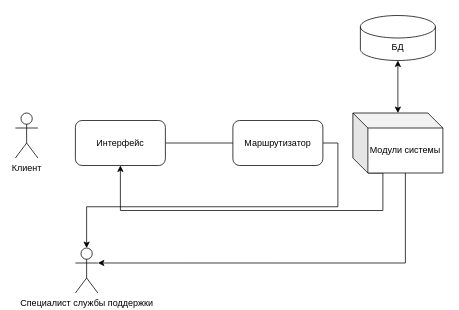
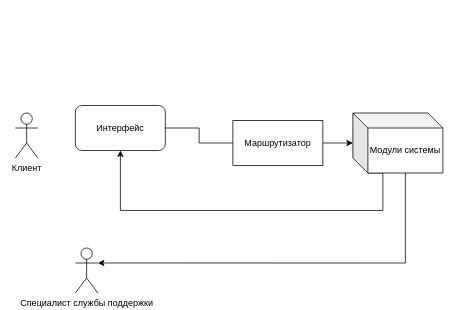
- <mxCell id="9" value="БД" style="shape=cylinder3;whiteSpace=wrap;html=1;boundedLbl=1;backgroundOutline=1;size=15;" vertex="1" parent="1"><mxGeometry x="480" y="20" width="100" height="60" as="geometry" /></mxCell>
- <mxCell id="10" value="" style="endArrow=classic;startArrow=classic;html=1;entryX=0.5;entryY=1;entryDx=0;entryDy=0;entryPerimeter=0;" edge="1" parent="1" source="8" target="9"><mxGeometry width="50" height="50" relative="1" as="geometry"><mxPoint x="340" y="310" as="sourcePoint" /><mxPoint x="510" y="120" as="targetPoint" /></mxGeometry></mxCell>
- <mxCell id="12" value="Интерфейс" style="rounded=1;whiteSpace=wrap;html=1;" vertex="1" parent="1"><mxGeometry x="100" y="160" width="120" height="60" as="geometry" /></mxCell>
+ <mxCell id="12" value="Интерфейс" style="rounded=1;whiteSpace=wrap;html=1;" vertex="1" parent="1"><mxGeometry x="100" y="140" width="120" height="60" as="geometry" /></mxCell>
- <mxCell id="5" value="Маршрутизатор" style="rounded=1;whiteSpace=wrap;html=1;" vertex="1" parent="1"><mxGeometry x="310" y="160" width="120" height="60" as="geometry" /></mxCell>
+ <mxCell id="5" value="Маршрутизатор" style="whiteSpace=wrap;html=1;rounded=0;" vertex="1" parent="1"><mxGeometry x="310" y="160" width="120" height="60" as="geometry" /></mxCell>
- <mxCell id="4" style="edgeStyle=orthogonalEdgeStyle;rounded=0;orthogonalLoop=1;jettySize=auto;html=1;exitX=1;exitY=0.5;exitDx=0;exitDy=0;" edge="1" parent="1" source="5" target="3"><mxGeometry relative="1" as="geometry" /></mxCell>
+ <mxCell id="4" style="edgeStyle=orthogonalEdgeStyle;rounded=0;orthogonalLoop=1;jettySize=auto;html=1;exitX=1;exitY=0.5;exitDx=0;exitDy=0;" edge="1" parent="1" source="5" target="8"><mxGeometry relative="1" as="geometry" /></mxCell>
